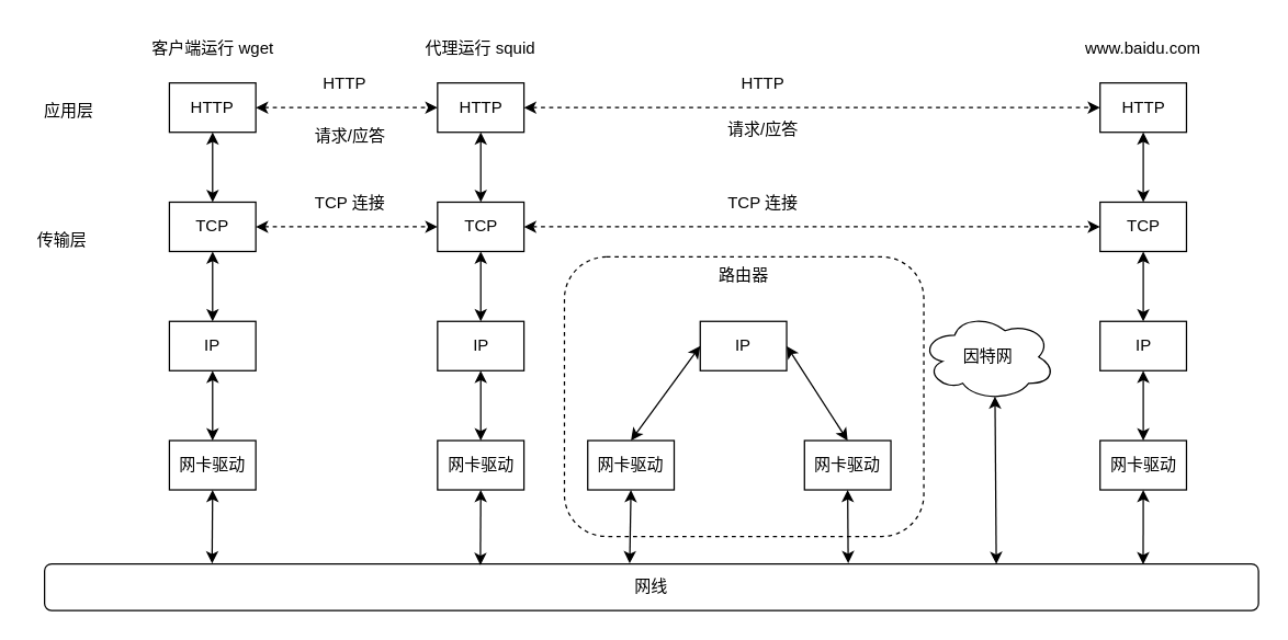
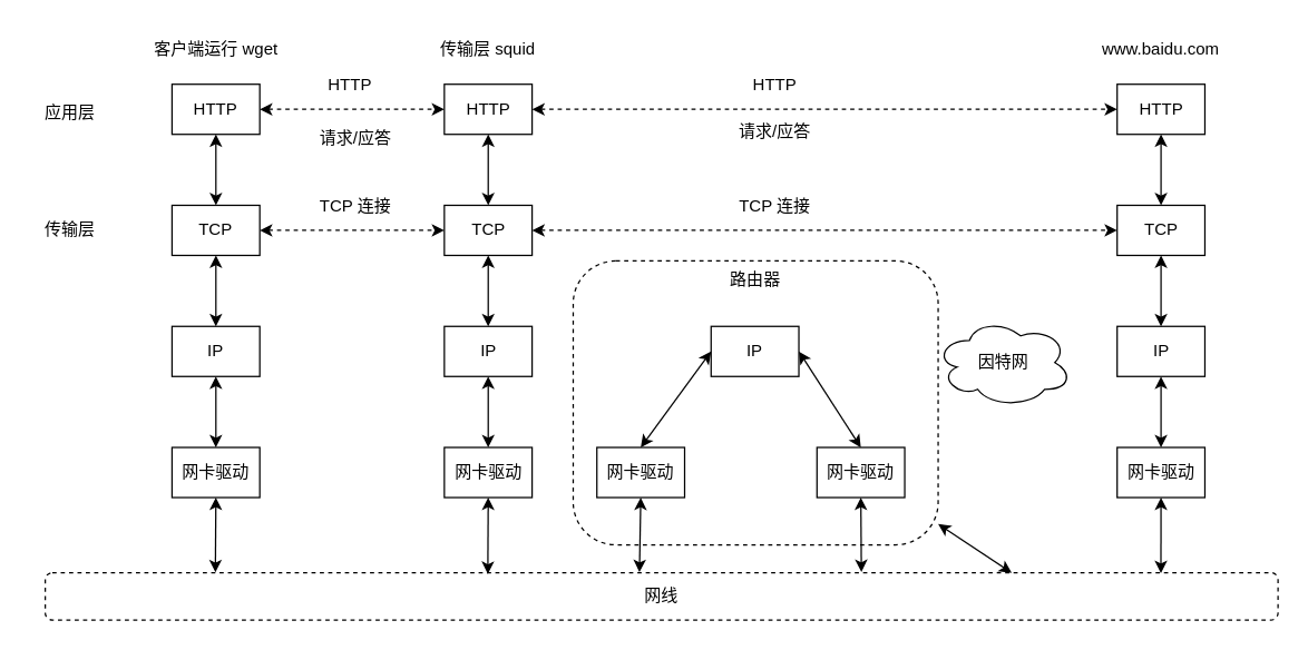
- <mxCell id="11" value="代理运行 squid" style="text;html=1;strokeColor=none;fillColor=none;align=center;verticalAlign=middle;whiteSpace=wrap;rounded=0;" vertex="1" parent="1"><mxGeometry x="299" y="20" width="102" height="30" as="geometry" /></mxCell>
+ <mxCell id="11" value="传输层 squid" style="text;html=1;strokeColor=none;fillColor=none;align=center;verticalAlign=middle;whiteSpace=wrap;rounded=0;" vertex="1" parent="1"><mxGeometry x="299" y="20" width="102" height="30" as="geometry" /></mxCell>
- <mxCell id="7" value="传输层" style="text;html=1;strokeColor=none;fillColor=none;align=center;verticalAlign=middle;whiteSpace=wrap;rounded=0;" vertex="1" parent="1"><mxGeometry x="15" y="160" width="60" height="30" as="geometry" /></mxCell>
+ <mxCell id="7" value="传输层" style="text;html=1;strokeColor=none;fillColor=none;align=center;verticalAlign=middle;whiteSpace=wrap;rounded=0;" vertex="1" parent="1"><mxGeometry x="20" y="150" width="60" height="30" as="geometry" /></mxCell>
- <mxCell id="51" value="" style="endArrow=classic;startArrow=classic;html=1;rounded=0;entryX=0.55;entryY=0.95;entryDx=0;entryDy=0;entryPerimeter=0;exitX=0.784;exitY=0.004;exitDx=0;exitDy=0;exitPerimeter=0;" edge="1" parent="1" source="45" target="44"><mxGeometry width="50" height="50" relative="1" as="geometry"><mxPoint x="714" y="390" as="sourcePoint" /><mxPoint x="764" y="340" as="targetPoint" /></mxGeometry></mxCell>
+ <mxCell id="51" value="" style="endArrow=classic;startArrow=classic;html=1;rounded=0;exitX=0.784;exitY=0.004;exitDx=0;exitDy=0;exitPerimeter=0;" edge="1" parent="1" source="45" target="2"><mxGeometry width="50" height="50" relative="1" as="geometry"><mxPoint x="714" y="390" as="sourcePoint" /><mxPoint x="764" y="340" as="targetPoint" /></mxGeometry></mxCell>
- <mxCell id="45" value="网线" style="rounded=1;whiteSpace=wrap;html=1;" vertex="1" parent="1"><mxGeometry x="32" y="411" width="885" height="34" as="geometry" /></mxCell>
+ <mxCell id="45" value="网线" style="rounded=1;whiteSpace=wrap;html=1;dashed=1;" vertex="1" parent="1"><mxGeometry x="32" y="411" width="885" height="34" as="geometry" /></mxCell>
